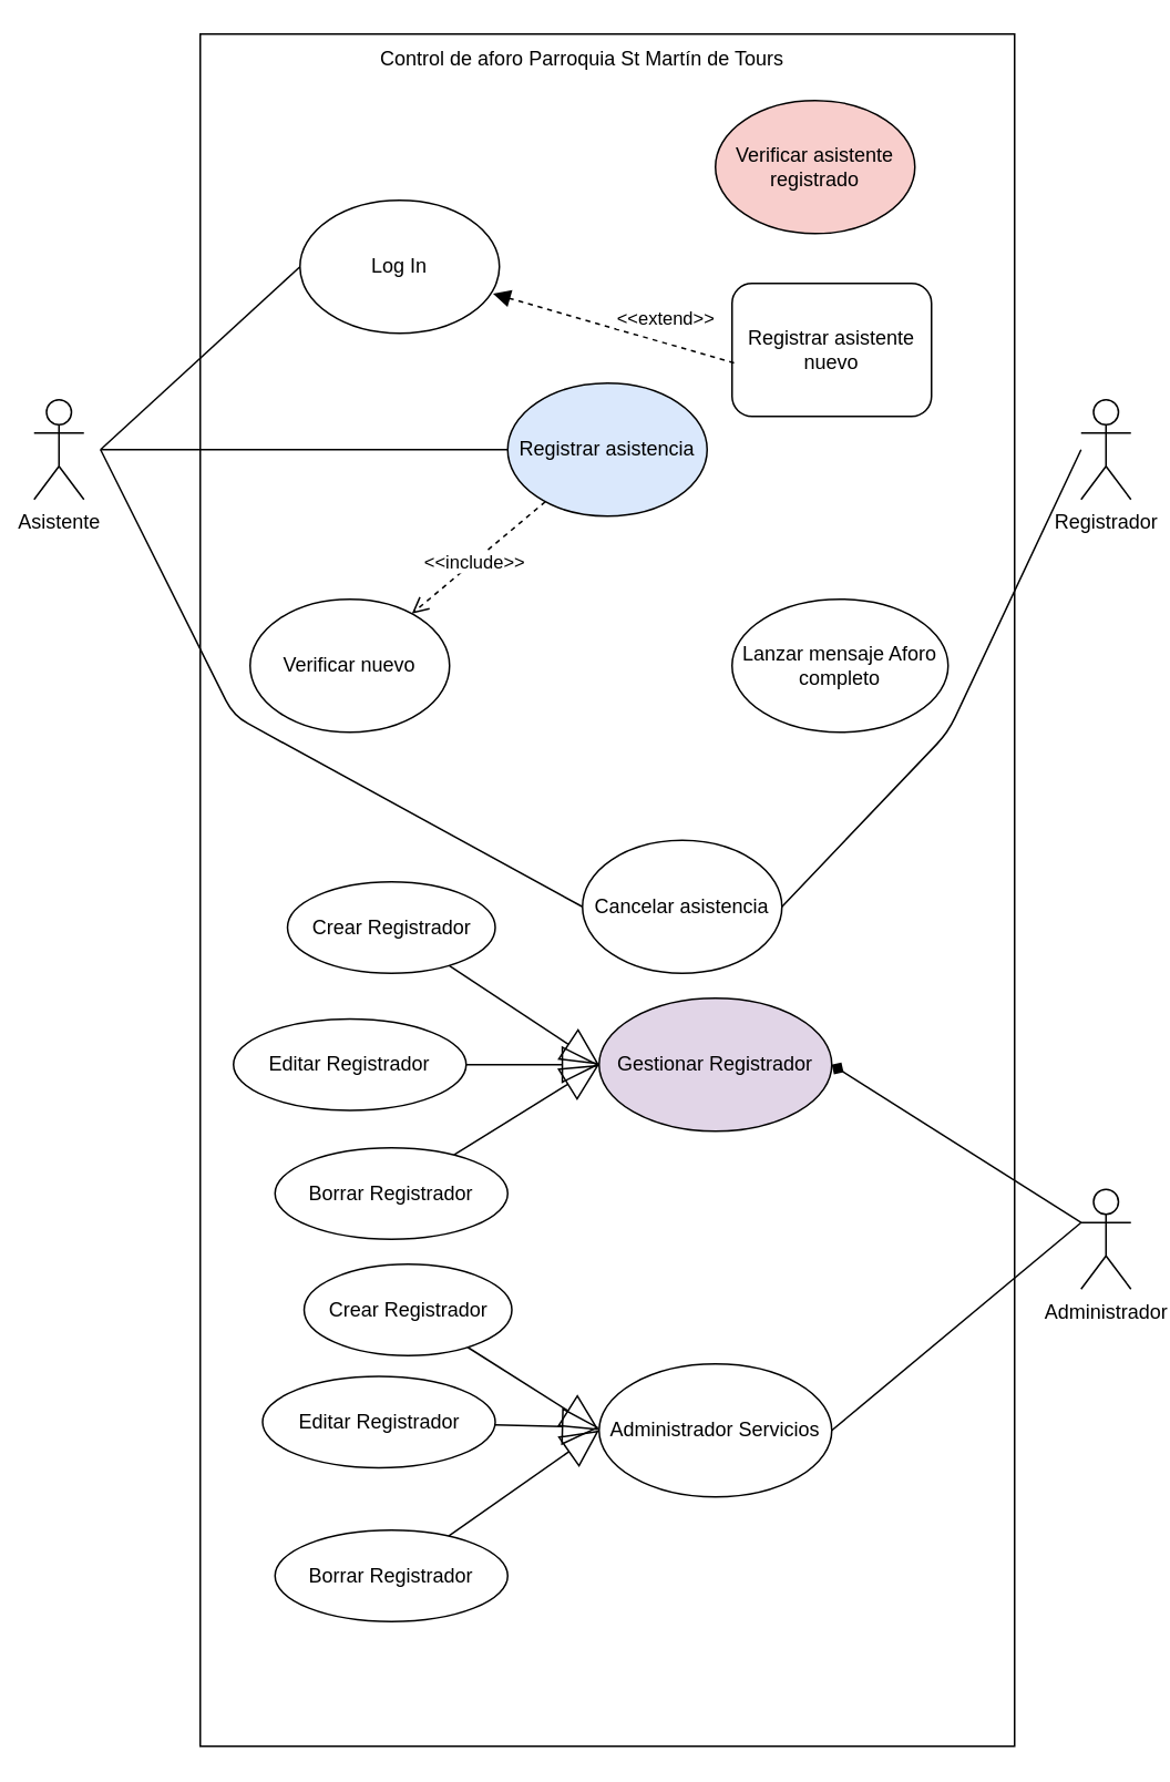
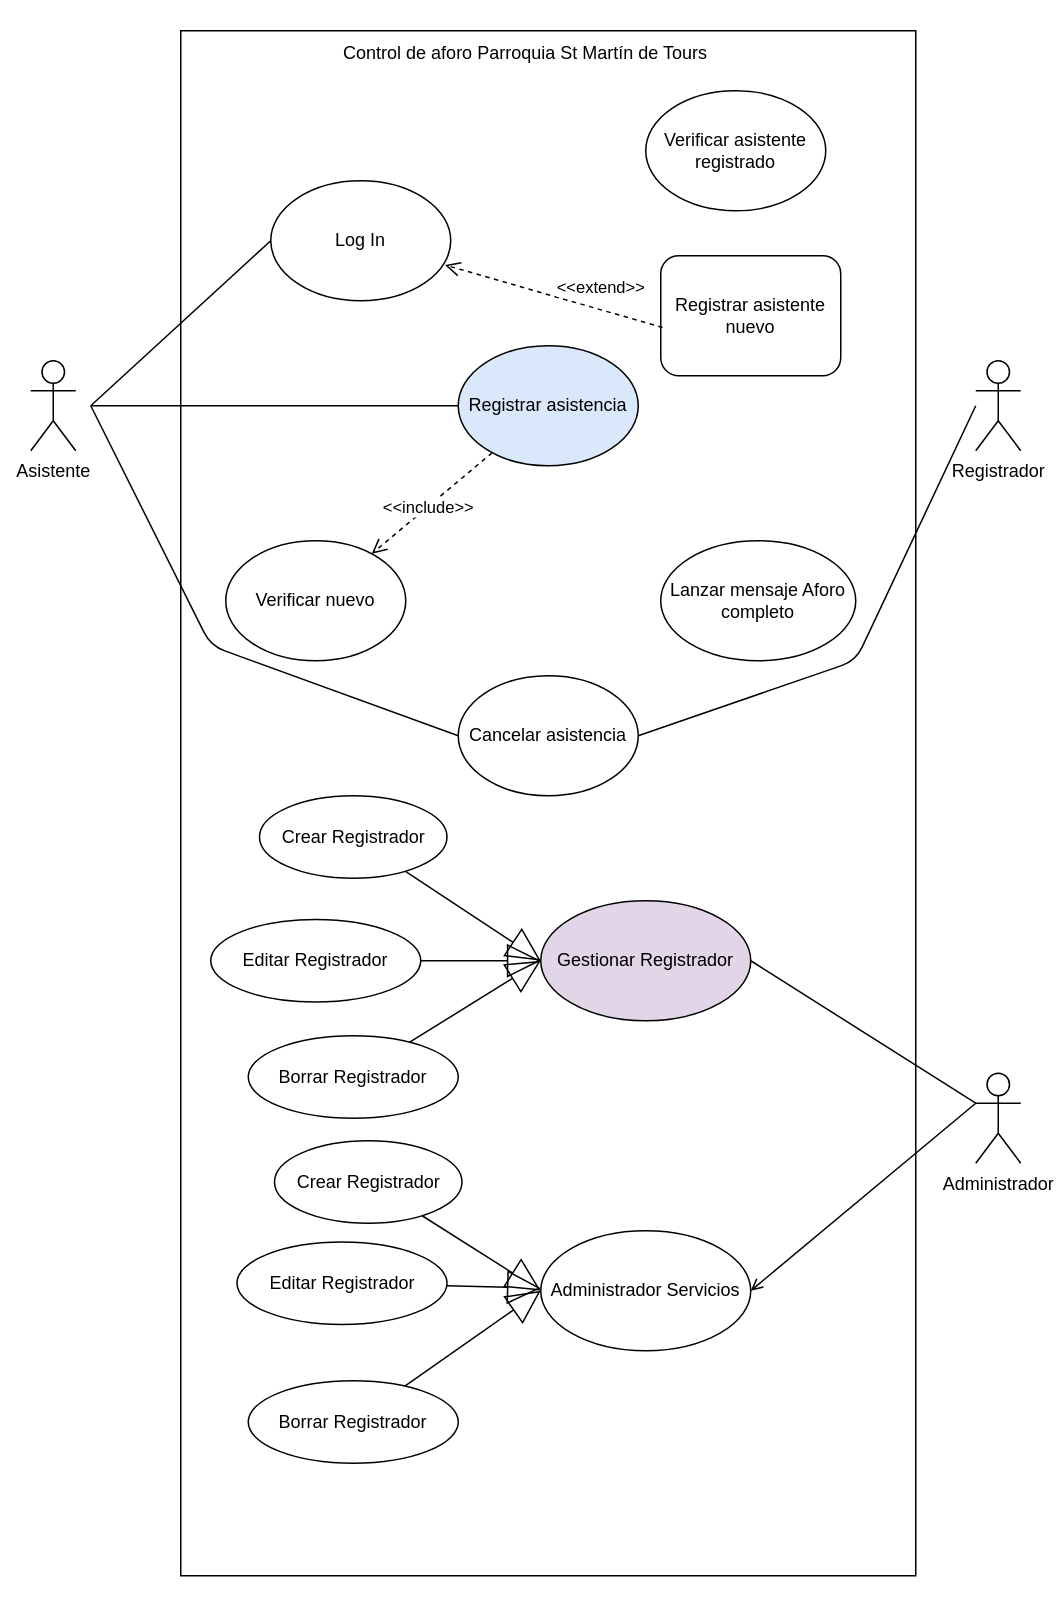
- <mxCell id="12" value="Verificar asistente registrado" style="ellipse;whiteSpace=wrap;html=1;fillColor=#f8cecc;" parent="1" vertex="1"><mxGeometry x="430" y="60" width="120" height="80" as="geometry" /></mxCell>
+ <mxCell id="12" value="Verificar asistente registrado" style="ellipse;whiteSpace=wrap;html=1;" parent="1" vertex="1"><mxGeometry x="430" y="60" width="120" height="80" as="geometry" /></mxCell>
- <mxCell id="14" value="&amp;lt;&amp;lt;extend&amp;gt;&amp;gt;" style="html=1;verticalAlign=bottom;endArrow=block;dashed=1;endSize=8;entryX=0.968;entryY=0.702;entryDx=0;entryDy=0;entryPerimeter=0;exitX=0.01;exitY=0.598;exitDx=0;exitDy=0;exitPerimeter=0;" parent="1" source="13" target="6" edge="1"><mxGeometry x="-0.41" y="-6" relative="1" as="geometry"><mxPoint x="308" y="220" as="sourcePoint" /><mxPoint x="438.48" y="168.56" as="targetPoint" /><Array as="points" /><mxPoint as="offset" /></mxGeometry></mxCell>
+ <mxCell id="14" value="&amp;lt;&amp;lt;extend&amp;gt;&amp;gt;" style="html=1;verticalAlign=bottom;endArrow=open;dashed=1;endSize=8;entryX=0.968;entryY=0.702;entryDx=0;entryDy=0;entryPerimeter=0;exitX=0.01;exitY=0.598;exitDx=0;exitDy=0;exitPerimeter=0;" parent="1" source="13" target="6" edge="1"><mxGeometry x="-0.41" y="-6" relative="1" as="geometry"><mxPoint x="308" y="220" as="sourcePoint" /><mxPoint x="438.48" y="168.56" as="targetPoint" /><Array as="points" /><mxPoint as="offset" /></mxGeometry></mxCell>
- <mxCell id="8" value="Cancelar asistencia" style="ellipse;whiteSpace=wrap;html=1;" parent="1" vertex="1"><mxGeometry x="350" y="505" width="120" height="80" as="geometry" /></mxCell>
+ <mxCell id="8" value="Cancelar asistencia" style="ellipse;whiteSpace=wrap;html=1;" parent="1" vertex="1"><mxGeometry x="305" y="450" width="120" height="80" as="geometry" /></mxCell>
- <mxCell id="28" value="" style="endArrow=diamond;html=1;entryX=1;entryY=0.5;entryDx=0;entryDy=0;exitX=0;exitY=0.333;exitDx=0;exitDy=0;exitPerimeter=0;" edge="1" parent="1" source="25" target="19"><mxGeometry width="50" height="50" relative="1" as="geometry"><mxPoint x="660" y="280" as="sourcePoint" /><mxPoint x="435" y="500" as="targetPoint" /><Array as="points" /></mxGeometry></mxCell>
+ <mxCell id="28" value="" style="endArrow=none;html=1;entryX=1;entryY=0.5;entryDx=0;entryDy=0;exitX=0;exitY=0.333;exitDx=0;exitDy=0;exitPerimeter=0;" edge="1" parent="1" source="25" target="19"><mxGeometry width="50" height="50" relative="1" as="geometry"><mxPoint x="660" y="280" as="sourcePoint" /><mxPoint x="435" y="500" as="targetPoint" /><Array as="points" /></mxGeometry></mxCell>
- <mxCell id="29" value="" style="endArrow=none;html=1;entryX=1;entryY=0.5;entryDx=0;entryDy=0;exitX=0;exitY=0.333;exitDx=0;exitDy=0;exitPerimeter=0;" edge="1" parent="1" source="25" target="20"><mxGeometry width="50" height="50" relative="1" as="geometry"><mxPoint x="660" y="280" as="sourcePoint" /><mxPoint x="435" y="500" as="targetPoint" /><Array as="points" /></mxGeometry></mxCell>
+ <mxCell id="29" value="" style="endArrow=open;html=1;entryX=1;entryY=0.5;entryDx=0;entryDy=0;exitX=0;exitY=0.333;exitDx=0;exitDy=0;exitPerimeter=0;" edge="1" parent="1" source="25" target="20"><mxGeometry width="50" height="50" relative="1" as="geometry"><mxPoint x="660" y="280" as="sourcePoint" /><mxPoint x="435" y="500" as="targetPoint" /><Array as="points" /></mxGeometry></mxCell>
